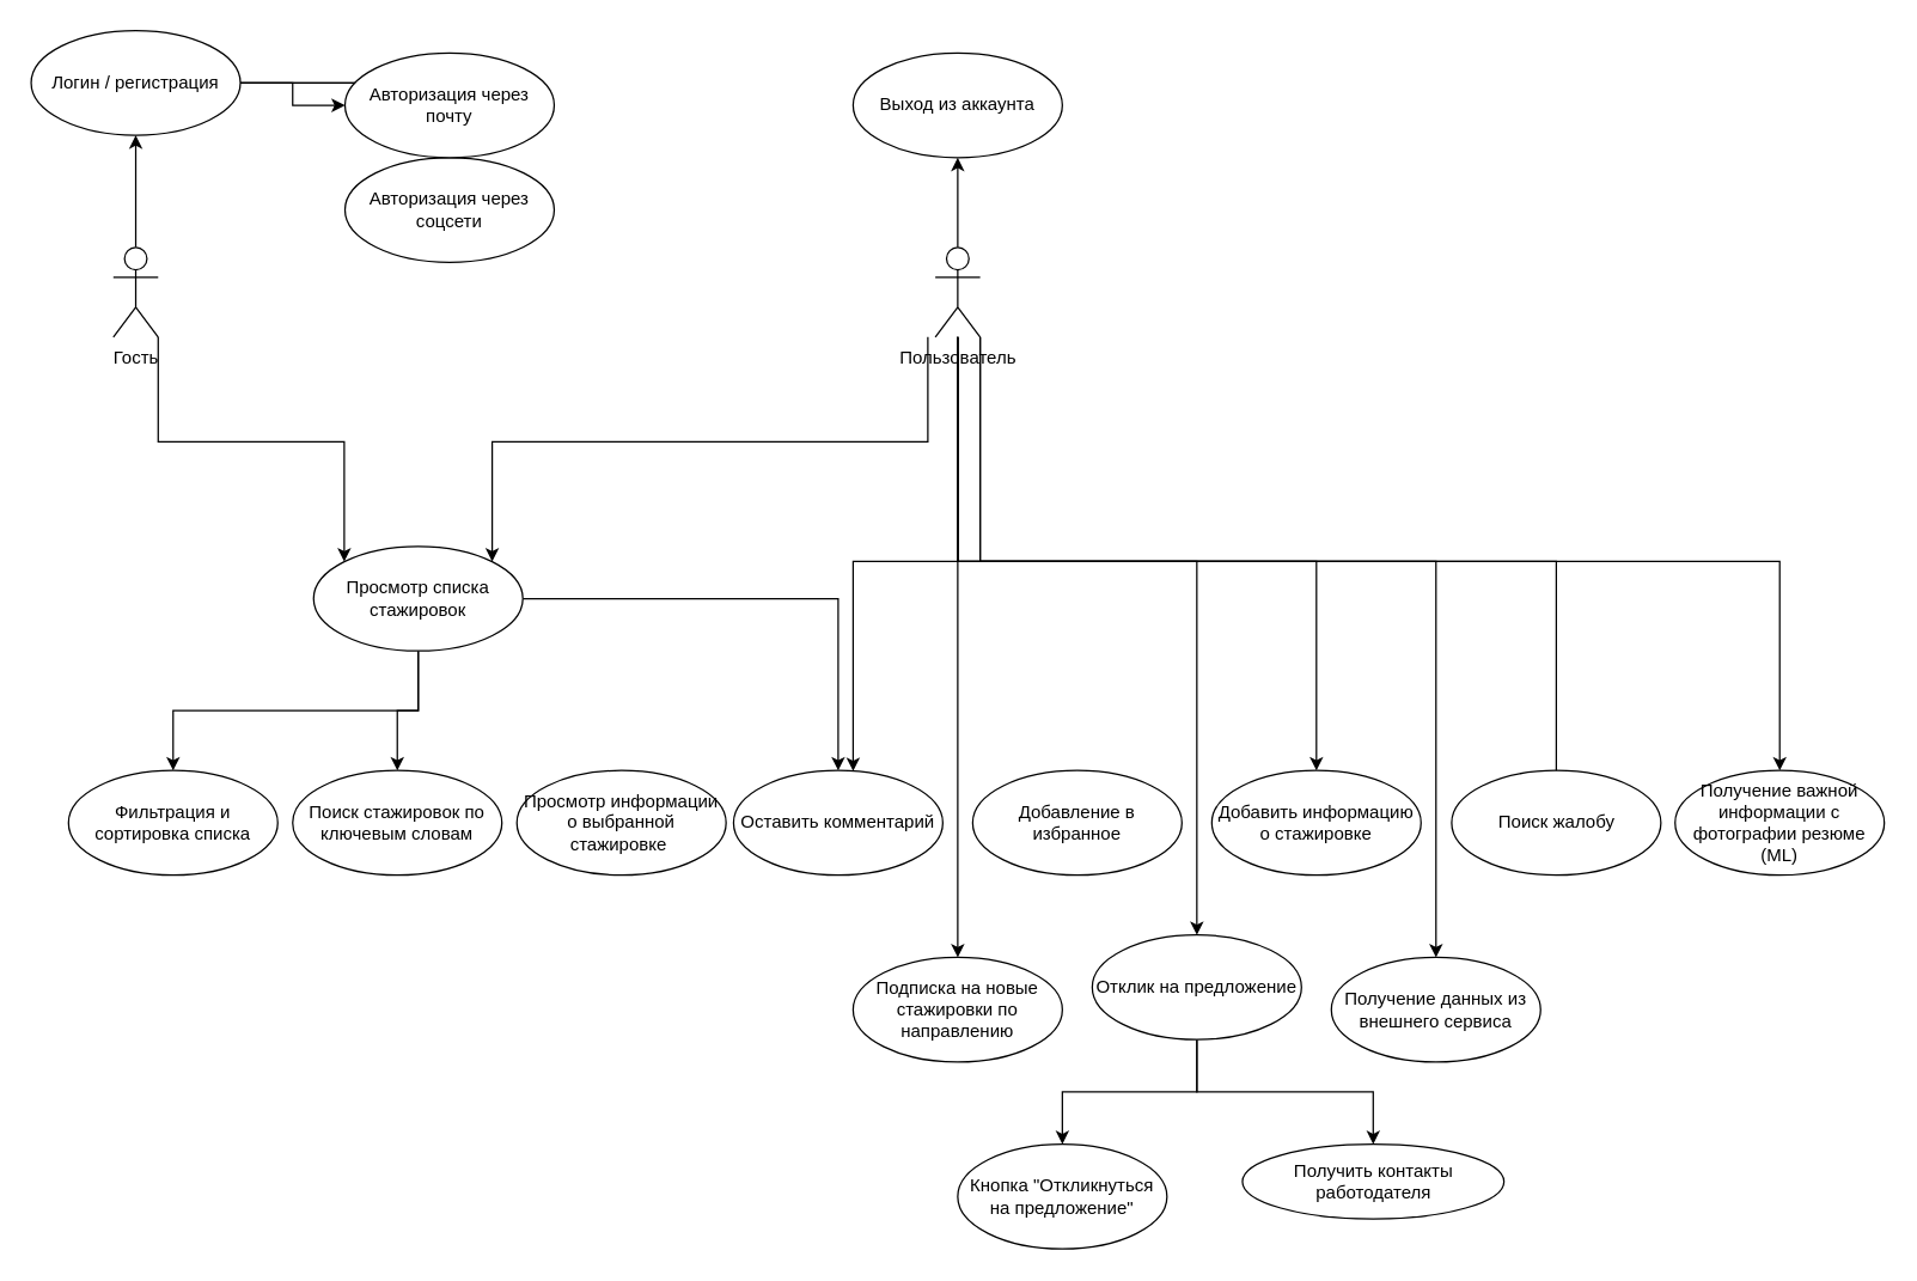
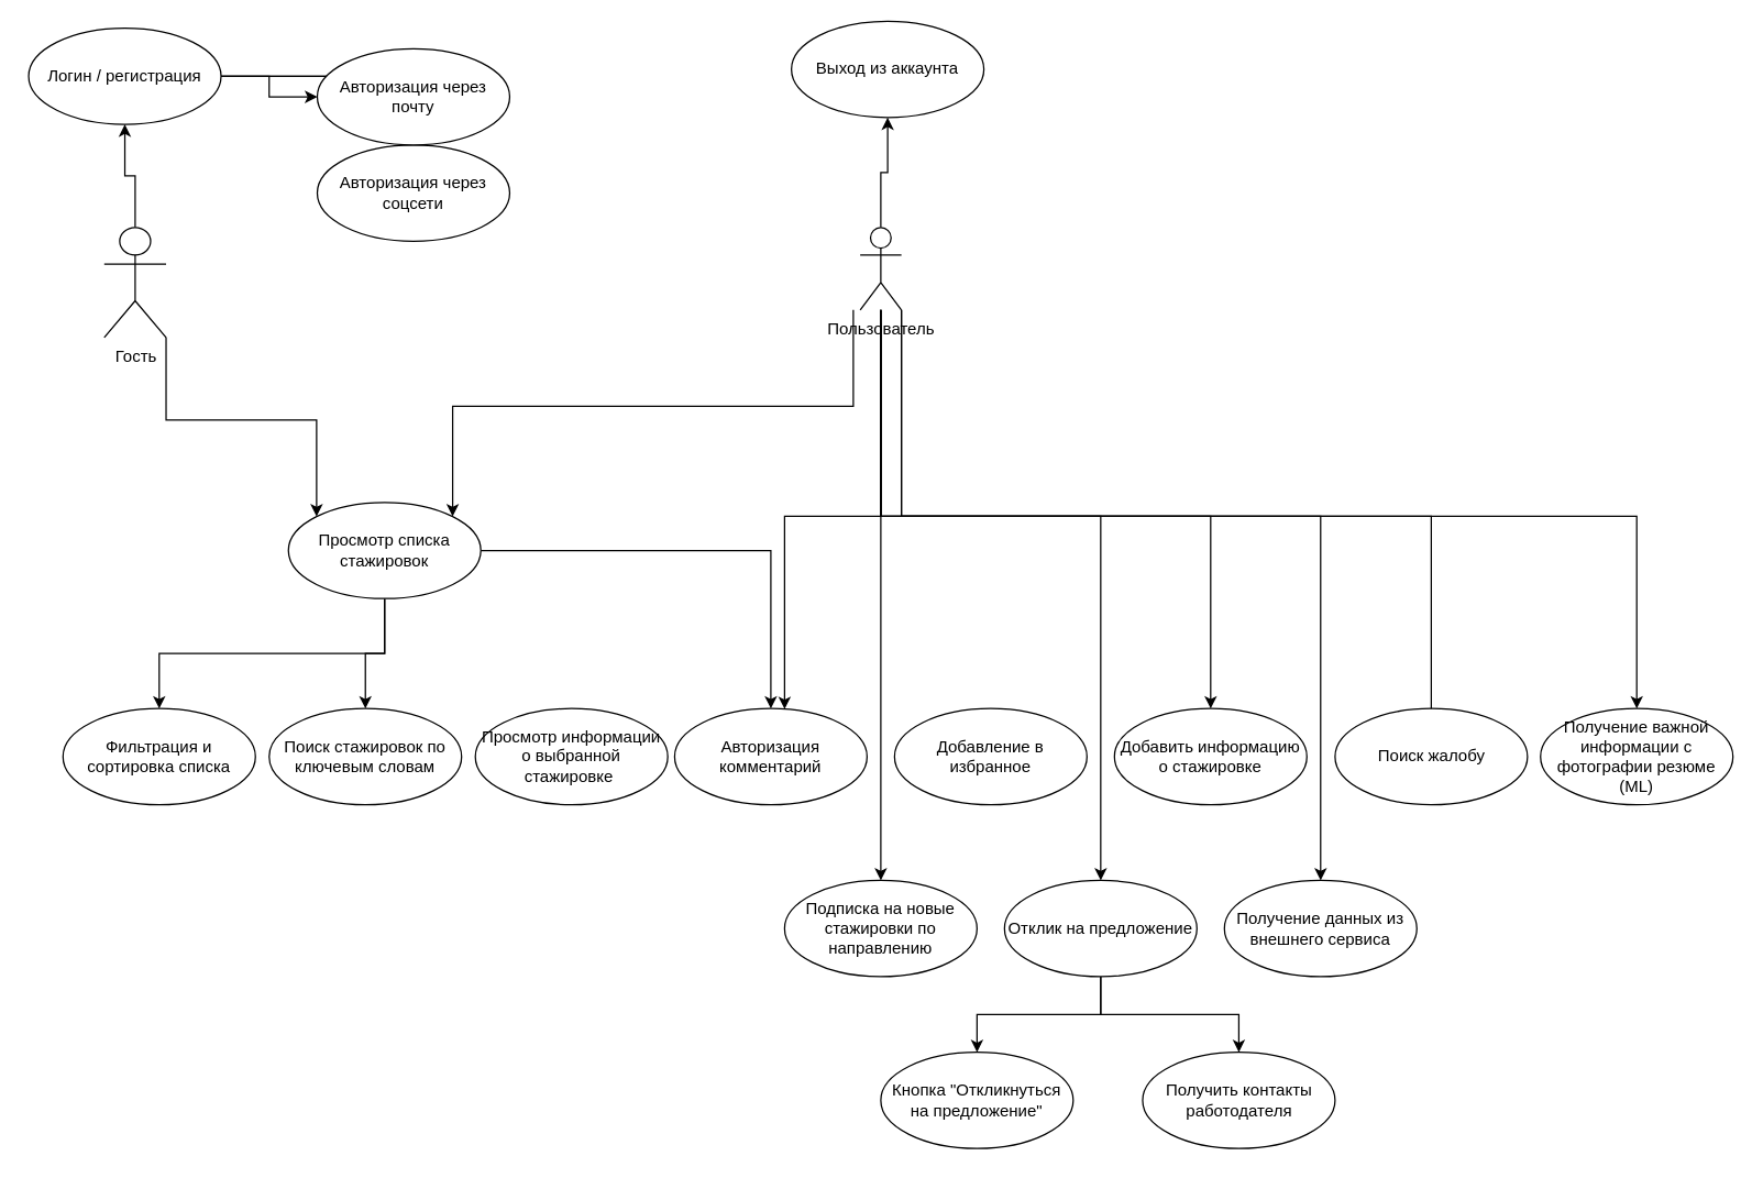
- <mxCell id="26" value="Выход из аккаунта" style="ellipse;whiteSpace=wrap;html=1;" vertex="1" parent="1"><mxGeometry x="570" y="35" width="140" height="70" as="geometry" /></mxCell>
+ <mxCell id="26" value="Выход из аккаунта" style="ellipse;whiteSpace=wrap;html=1;" vertex="1" parent="1"><mxGeometry x="575" y="15" width="140" height="70" as="geometry" /></mxCell>
- <mxCell id="4" value="Гость" style="shape=umlActor;verticalLabelPosition=bottom;verticalAlign=top;html=1;" vertex="1" parent="1"><mxGeometry x="75" y="165" width="30" height="60" as="geometry" /></mxCell>
+ <mxCell id="4" value="Гость" style="shape=umlActor;verticalLabelPosition=bottom;verticalAlign=top;html=1;" vertex="1" parent="1"><mxGeometry x="75" y="165" width="45" height="80" as="geometry" /></mxCell>
- <mxCell id="29" value="Оставить комментарий" style="ellipse;whiteSpace=wrap;html=1;" vertex="1" parent="1"><mxGeometry x="490" y="515" width="140" height="70" as="geometry" /></mxCell>
+ <mxCell id="29" value="Авторизация комментарий" style="ellipse;whiteSpace=wrap;html=1;" vertex="1" parent="1"><mxGeometry x="490" y="515" width="140" height="70" as="geometry" /></mxCell>
- <mxCell id="35" value="Отклик на предложение" style="ellipse;whiteSpace=wrap;html=1;" vertex="1" parent="1"><mxGeometry x="730" y="625" width="140" height="70" as="geometry" /></mxCell>
+ <mxCell id="35" value="Отклик на предложение" style="ellipse;whiteSpace=wrap;html=1;" vertex="1" parent="1"><mxGeometry x="730" y="640" width="140" height="70" as="geometry" /></mxCell>
- <mxCell id="36" value="Получить контакты работодателя" style="ellipse;whiteSpace=wrap;html=1;" vertex="1" parent="1"><mxGeometry x="830.5" y="765" width="175" height="50" as="geometry" /></mxCell>
+ <mxCell id="36" value="Получить контакты работодателя" style="ellipse;whiteSpace=wrap;html=1;" vertex="1" parent="1"><mxGeometry x="830.5" y="765" width="140" height="70" as="geometry" /></mxCell>
